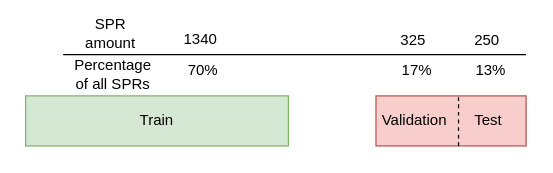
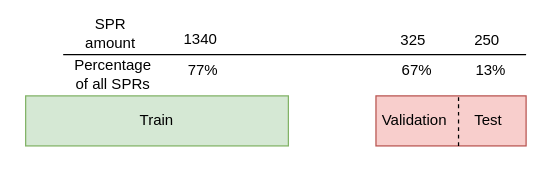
- <mxCell id="12" value="&lt;font style=&quot;font-size: 12px&quot;&gt;70%&lt;/font&gt;" style="text;html=1;strokeColor=none;fillColor=none;align=center;verticalAlign=middle;whiteSpace=wrap;rounded=0;" parent="1" vertex="1"><mxGeometry x="142" y="51" width="40" height="10" as="geometry" /></mxCell>
+ <mxCell id="12" value="&lt;font style=&quot;font-size: 12px&quot;&gt;77%&lt;/font&gt;" style="text;html=1;strokeColor=none;fillColor=none;align=center;verticalAlign=middle;whiteSpace=wrap;rounded=0;" parent="1" vertex="1"><mxGeometry x="142" y="51" width="40" height="10" as="geometry" /></mxCell>
- <mxCell id="13" value="&lt;font style=&quot;font-size: 12px&quot;&gt;17%&lt;/font&gt;" style="text;html=1;strokeColor=none;fillColor=none;align=center;verticalAlign=middle;whiteSpace=wrap;rounded=0;" parent="1" vertex="1"><mxGeometry x="313" y="51" width="40" height="10" as="geometry" /></mxCell>
+ <mxCell id="13" value="&lt;font style=&quot;font-size: 12px&quot;&gt;67%&lt;/font&gt;" style="text;html=1;strokeColor=none;fillColor=none;align=center;verticalAlign=middle;whiteSpace=wrap;rounded=0;" parent="1" vertex="1"><mxGeometry x="313" y="51" width="40" height="10" as="geometry" /></mxCell>
